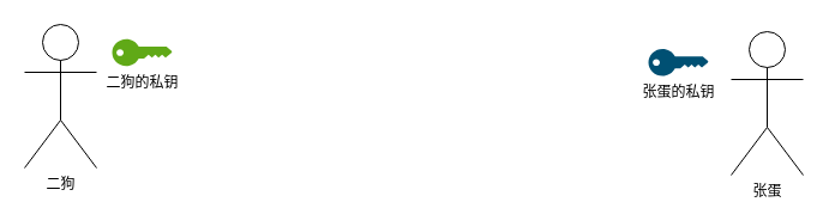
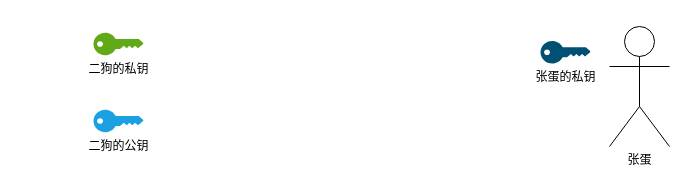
- <mxCell id="3" value="二狗" style="shape=umlActor;verticalLabelPosition=bottom;verticalAlign=top;html=1;outlineConnect=0;" parent="1" vertex="1"><mxGeometry x="20" y="20" width="60" height="120" as="geometry" /></mxCell>
+ <mxCell id="5" value="二狗的公钥" style="points=[[0,0.5,0],[0.24,0,0],[0.5,0.28,0],[0.995,0.475,0],[0.5,0.72,0],[0.24,1,0]];verticalLabelPosition=bottom;html=1;verticalAlign=top;aspect=fixed;align=center;pointerEvents=1;shape=mxgraph.cisco19.key;fillColor=#1ba1e2;strokeColor=#006EAF;" vertex="1" parent="1"><mxGeometry x="93" y="109.25" width="50" height="22.5" as="geometry" /></mxCell>
